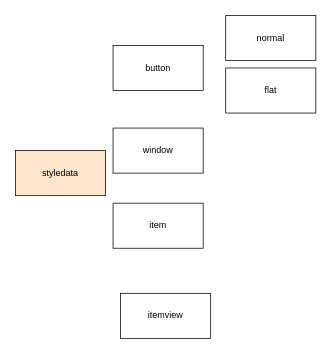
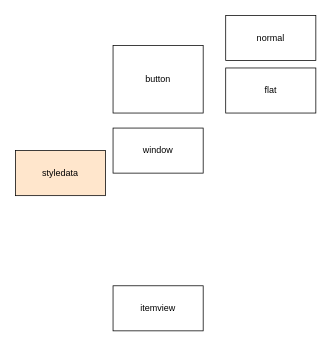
- <mxCell id="3" value="button" style="rounded=0;whiteSpace=wrap;html=1;" vertex="1" parent="1"><mxGeometry x="150" y="60" width="120" height="60" as="geometry" /></mxCell>
+ <mxCell id="3" value="button" style="rounded=0;whiteSpace=wrap;html=1;" vertex="1" parent="1"><mxGeometry x="150" y="60" width="120" height="90" as="geometry" /></mxCell>
- <mxCell id="5" value="item" style="rounded=0;whiteSpace=wrap;html=1;" vertex="1" parent="1"><mxGeometry x="150" y="270" width="120" height="60" as="geometry" /></mxCell>
- <mxCell id="6" value="itemview" style="rounded=0;whiteSpace=wrap;html=1;" vertex="1" parent="1"><mxGeometry x="160" y="390" width="120" height="60" as="geometry" /></mxCell>
+ <mxCell id="6" value="itemview" style="rounded=0;whiteSpace=wrap;html=1;" vertex="1" parent="1"><mxGeometry x="150" y="380" width="120" height="60" as="geometry" /></mxCell>
